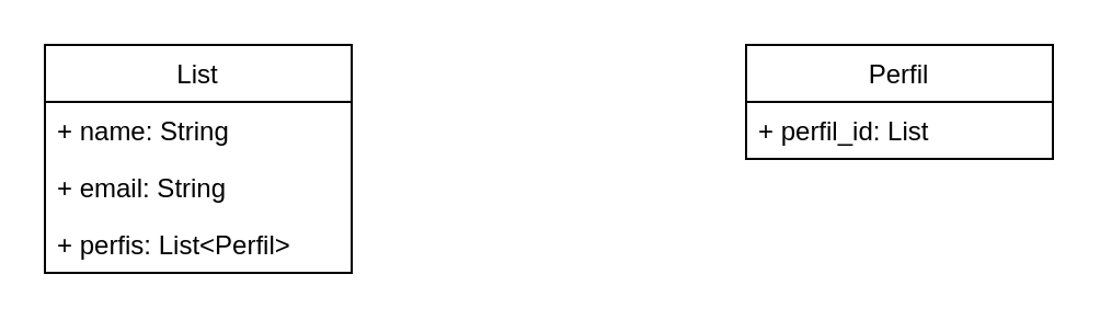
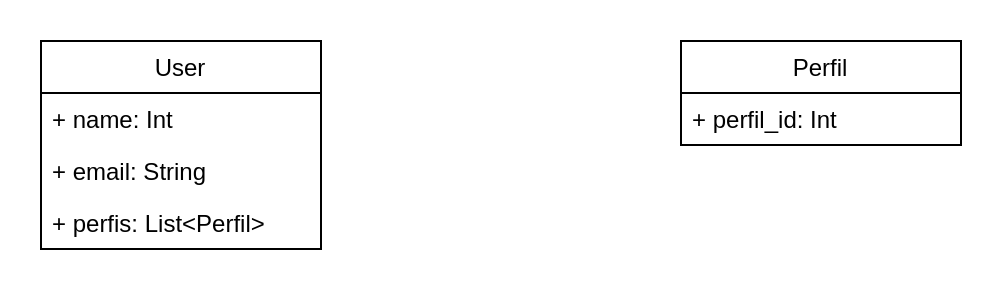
- <mxCell id="2" value="List" style="swimlane;fontStyle=0;childLayout=stackLayout;horizontal=1;startSize=26;fillColor=none;horizontalStack=0;resizeParent=1;resizeParentMax=0;resizeLast=0;collapsible=1;marginBottom=0;" vertex="1" parent="1"><mxGeometry x="20" y="20" width="140" height="104" as="geometry" /></mxCell>
+ <mxCell id="2" value="User" style="swimlane;fontStyle=0;childLayout=stackLayout;horizontal=1;startSize=26;fillColor=none;horizontalStack=0;resizeParent=1;resizeParentMax=0;resizeLast=0;collapsible=1;marginBottom=0;" vertex="1" parent="1"><mxGeometry x="20" y="20" width="140" height="104" as="geometry" /></mxCell>
- <mxCell id="3" value="+ name: String" style="text;strokeColor=none;fillColor=none;align=left;verticalAlign=top;spacingLeft=4;spacingRight=4;overflow=hidden;rotatable=0;points=[[0,0.5],[1,0.5]];portConstraint=eastwest;" vertex="1" parent="2"><mxGeometry y="26" width="140" height="26" as="geometry" /></mxCell>
+ <mxCell id="3" value="+ name: Int" style="text;strokeColor=none;fillColor=none;align=left;verticalAlign=top;spacingLeft=4;spacingRight=4;overflow=hidden;rotatable=0;points=[[0,0.5],[1,0.5]];portConstraint=eastwest;" vertex="1" parent="2"><mxGeometry y="26" width="140" height="26" as="geometry" /></mxCell>
- <mxCell id="7" value="+ perfil_id: List" style="text;strokeColor=none;fillColor=none;align=left;verticalAlign=top;spacingLeft=4;spacingRight=4;overflow=hidden;rotatable=0;points=[[0,0.5],[1,0.5]];portConstraint=eastwest;" vertex="1" parent="6"><mxGeometry y="26" width="140" height="26" as="geometry" /></mxCell>
+ <mxCell id="7" value="+ perfil_id: Int" style="text;strokeColor=none;fillColor=none;align=left;verticalAlign=top;spacingLeft=4;spacingRight=4;overflow=hidden;rotatable=0;points=[[0,0.5],[1,0.5]];portConstraint=eastwest;" vertex="1" parent="6"><mxGeometry y="26" width="140" height="26" as="geometry" /></mxCell>
